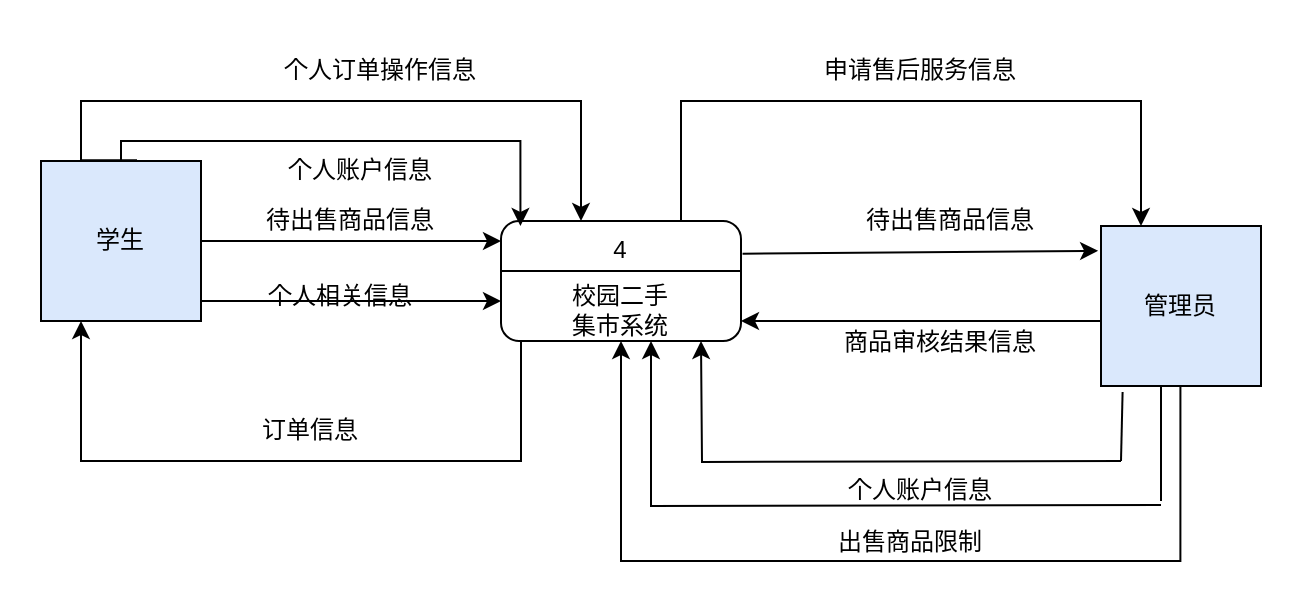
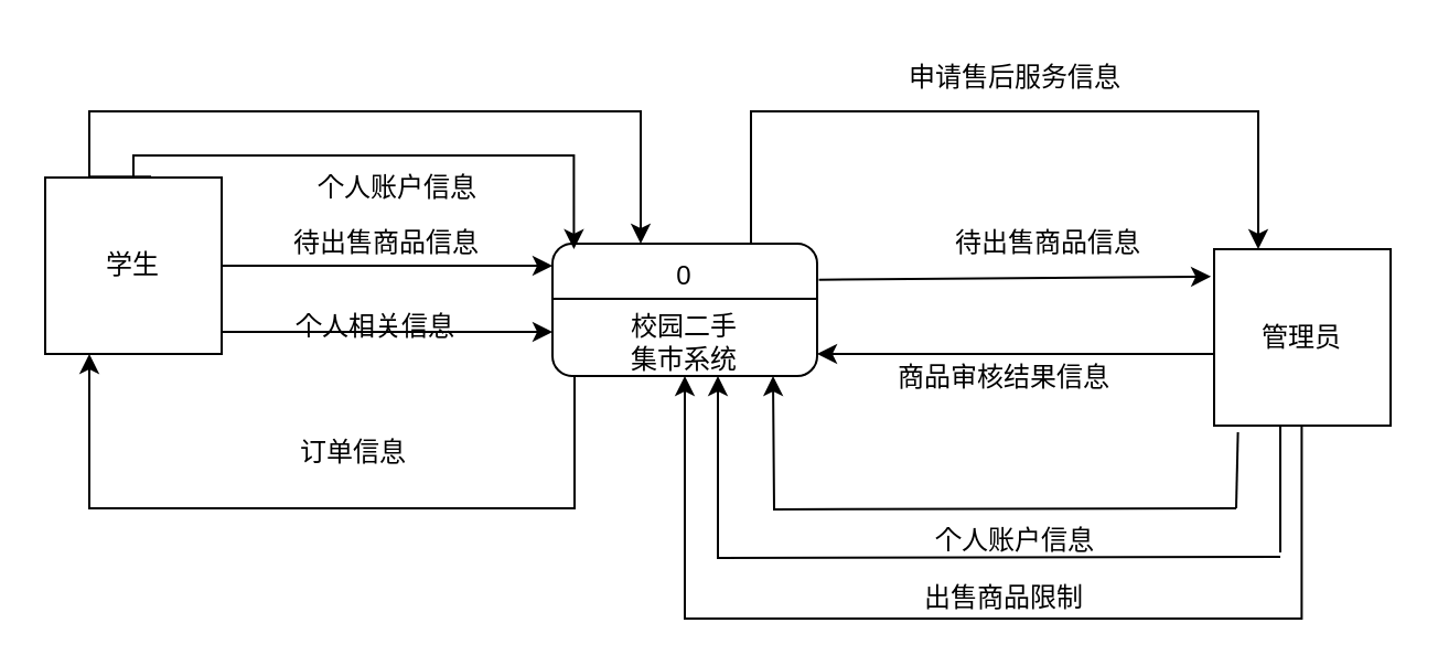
- <mxCell id="20" value="个人订单操作信息" style="text;strokeColor=none;align=center;fillColor=none;html=1;verticalAlign=middle;whiteSpace=wrap;rounded=0;" parent="1" vertex="1"><mxGeometry x="140" y="20" width="100" height="30" as="geometry" /></mxCell>
- <mxCell id="19" value="学生" style="whiteSpace=wrap;html=1;aspect=fixed;fillColor=#dae8fc;" parent="1" vertex="1"><mxGeometry x="20" y="80" width="80" height="80" as="geometry" /></mxCell>
+ <mxCell id="19" value="学生" style="whiteSpace=wrap;html=1;aspect=fixed;" parent="1" vertex="1"><mxGeometry x="20" y="80" width="80" height="80" as="geometry" /></mxCell>
- <mxCell id="5" value="4" style="text;strokeColor=none;align=center;fillColor=none;html=1;verticalAlign=middle;whiteSpace=wrap;rounded=0;movable=0;resizable=0;rotatable=0;deletable=0;editable=0;locked=1;connectable=0;" parent="2" vertex="1"><mxGeometry x="30" width="60" height="30" as="geometry" /></mxCell>
+ <mxCell id="5" value="0" style="text;strokeColor=none;align=center;fillColor=none;html=1;verticalAlign=middle;whiteSpace=wrap;rounded=0;movable=0;resizable=0;rotatable=0;deletable=0;editable=0;locked=1;connectable=0;" parent="2" vertex="1"><mxGeometry x="30" width="60" height="30" as="geometry" /></mxCell>
- <mxCell id="8" value="管理员" style="whiteSpace=wrap;html=1;aspect=fixed;fillColor=#dae8fc;" parent="1" vertex="1"><mxGeometry x="550" y="112.5" width="80" height="80" as="geometry" /></mxCell>
+ <mxCell id="8" value="管理员" style="whiteSpace=wrap;html=1;aspect=fixed;" parent="1" vertex="1"><mxGeometry x="550" y="112.5" width="80" height="80" as="geometry" /></mxCell>
- <mxCell id="17" value="商品审核结果信息" style="text;strokeColor=none;align=center;fillColor=none;html=1;verticalAlign=middle;whiteSpace=wrap;rounded=0;" parent="1" vertex="1"><mxGeometry x="415" y="162.5" width="110" height="17.5" as="geometry" /></mxCell>
+ <mxCell id="17" value="商品审核结果信息" style="text;strokeColor=none;align=center;fillColor=none;html=1;verticalAlign=middle;whiteSpace=wrap;rounded=0;" parent="1" vertex="1"><mxGeometry x="400" y="162.5" width="110" height="17.5" as="geometry" /></mxCell>
- <mxCell id="21" value="订单信息" style="text;strokeColor=none;align=center;fillColor=none;html=1;verticalAlign=middle;whiteSpace=wrap;rounded=0;" parent="1" vertex="1"><mxGeometry x="100" y="200" width="110" height="30" as="geometry" /></mxCell>
+ <mxCell id="21" value="订单信息" style="text;strokeColor=none;align=center;fillColor=none;html=1;verticalAlign=middle;whiteSpace=wrap;rounded=0;" parent="1" vertex="1"><mxGeometry x="105" y="190" width="110" height="30" as="geometry" /></mxCell>
